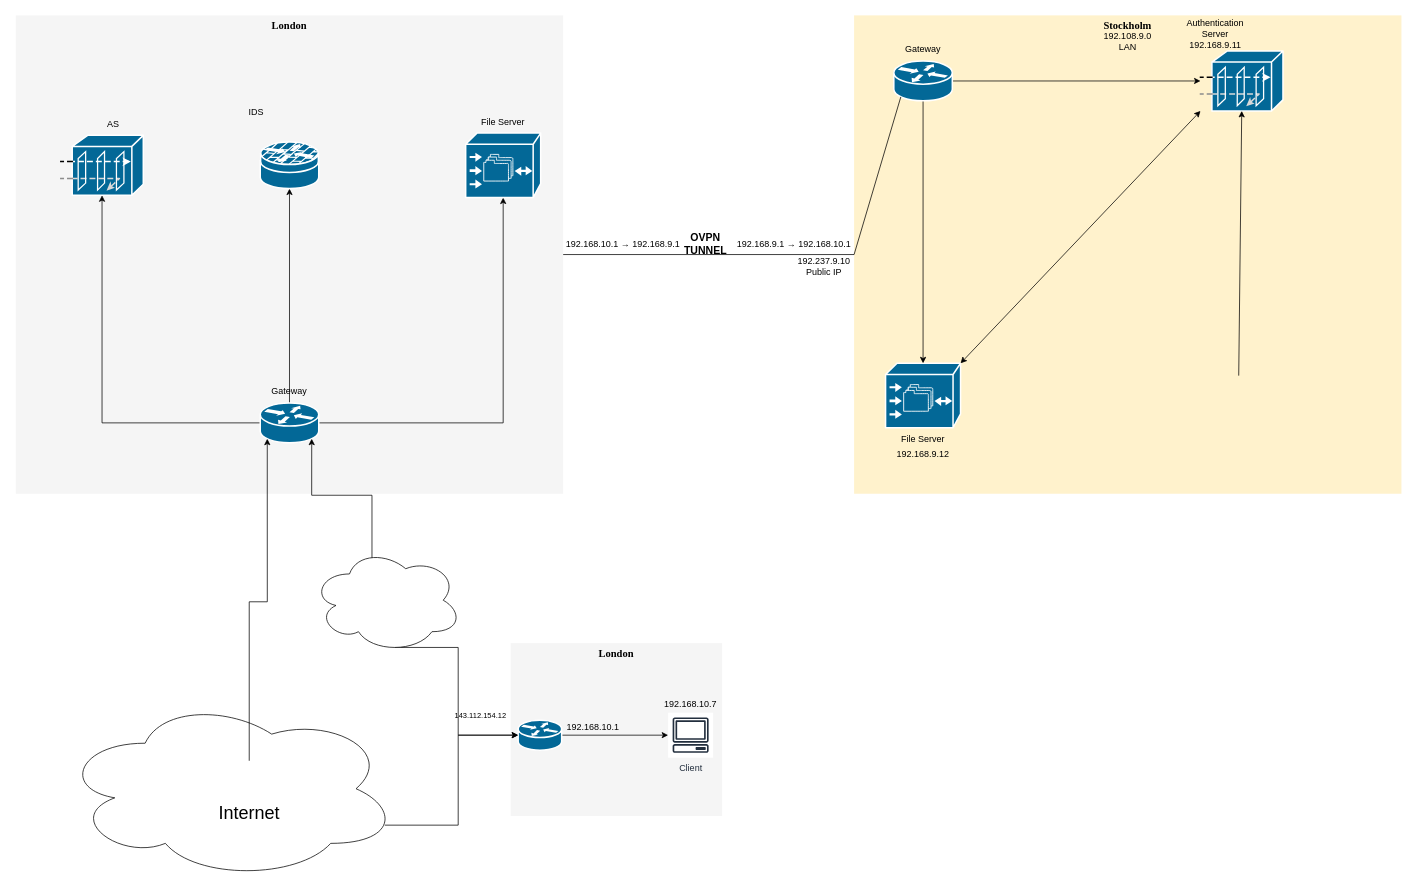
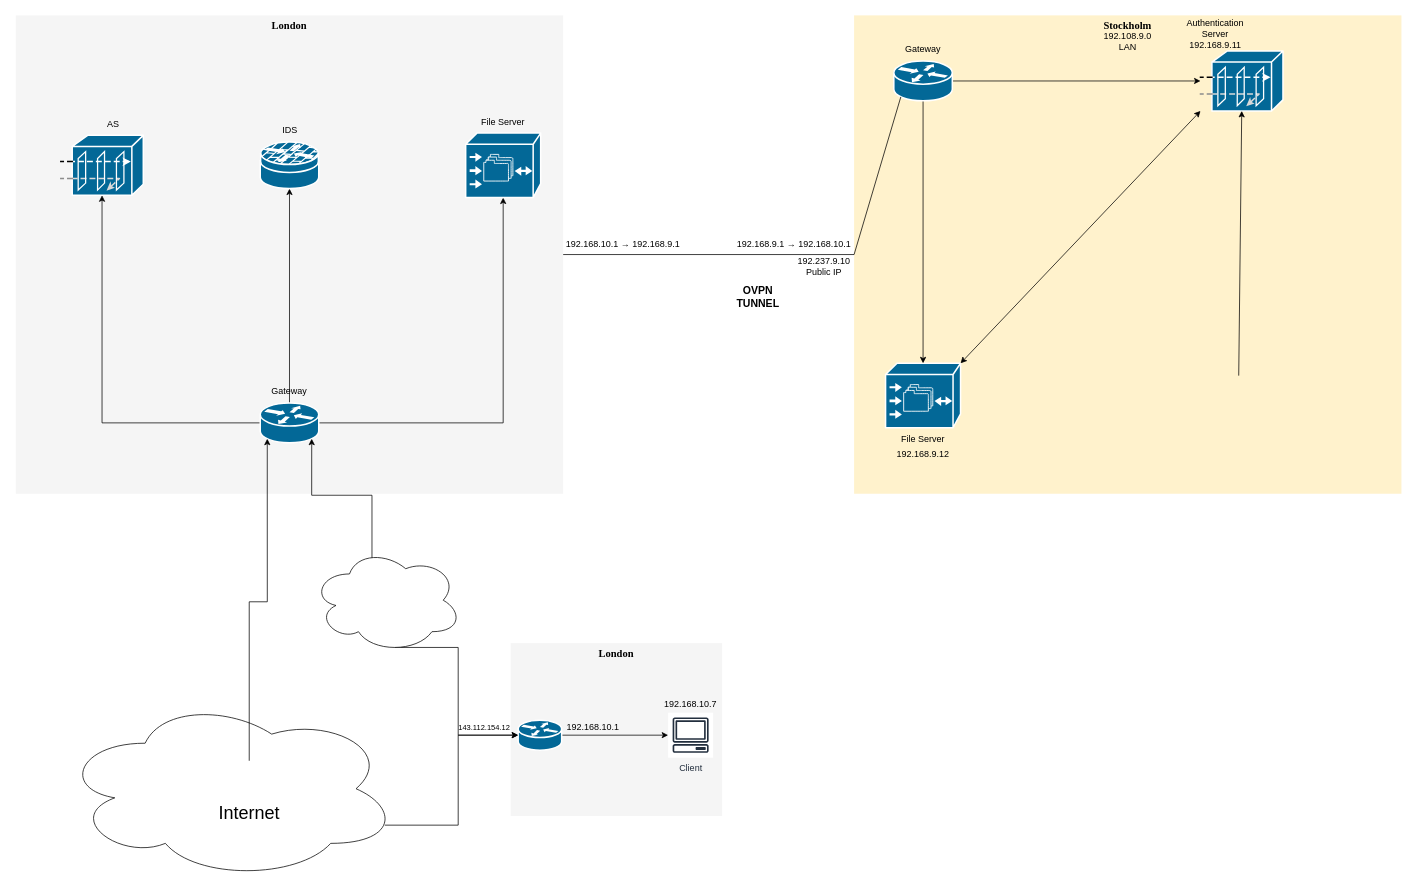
- <mxCell id="39" value="IDS" style="text;html=1;strokeColor=none;fillColor=none;align=center;verticalAlign=middle;whiteSpace=wrap;rounded=0;" vertex="1" parent="1"><mxGeometry x="301" y="134" width="80" height="30" as="geometry" /></mxCell>
+ <mxCell id="39" value="IDS" style="text;html=1;strokeColor=none;fillColor=none;align=center;verticalAlign=middle;whiteSpace=wrap;rounded=0;" vertex="1" parent="1"><mxGeometry x="346" y="159" width="80" height="30" as="geometry" /></mxCell>
- <mxCell id="6" value="&lt;h3&gt;OVPN TUNNEL&lt;/h3&gt;" style="text;html=1;strokeColor=none;fillColor=none;align=center;verticalAlign=middle;whiteSpace=wrap;rounded=0;" parent="1" vertex="1"><mxGeometry x="910" y="310" width="60" height="30" as="geometry" /></mxCell>
+ <mxCell id="6" value="&lt;h3&gt;OVPN TUNNEL&lt;/h3&gt;" style="text;html=1;strokeColor=none;fillColor=none;align=center;verticalAlign=middle;whiteSpace=wrap;rounded=0;" parent="1" vertex="1"><mxGeometry x="980" y="380" width="60" height="30" as="geometry" /></mxCell>
- <mxCell id="46" value="&lt;font style=&quot;font-size: 10px&quot;&gt;143.112.154.12&lt;/font&gt;" style="text;html=1;strokeColor=none;fillColor=none;align=center;verticalAlign=middle;whiteSpace=wrap;rounded=0;fontSize=24;" vertex="1" parent="1"><mxGeometry x="610" y="935" width="60" height="30" as="geometry" /></mxCell>
+ <mxCell id="46" value="&lt;font style=&quot;font-size: 10px&quot;&gt;143.112.154.12&lt;/font&gt;" style="text;html=1;strokeColor=none;fillColor=none;align=center;verticalAlign=middle;whiteSpace=wrap;rounded=0;fontSize=24;" vertex="1" parent="1"><mxGeometry x="615" y="950" width="60" height="30" as="geometry" /></mxCell>
